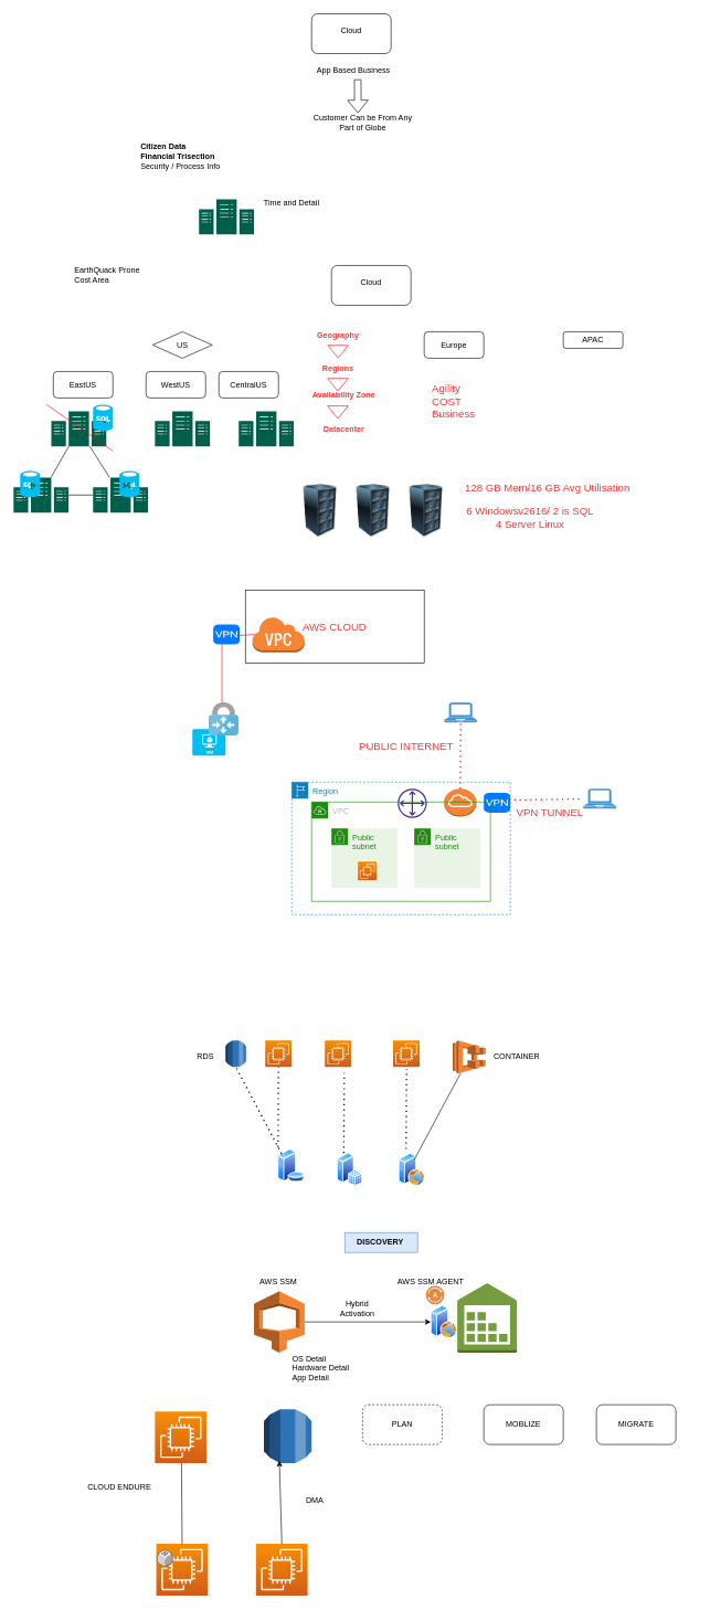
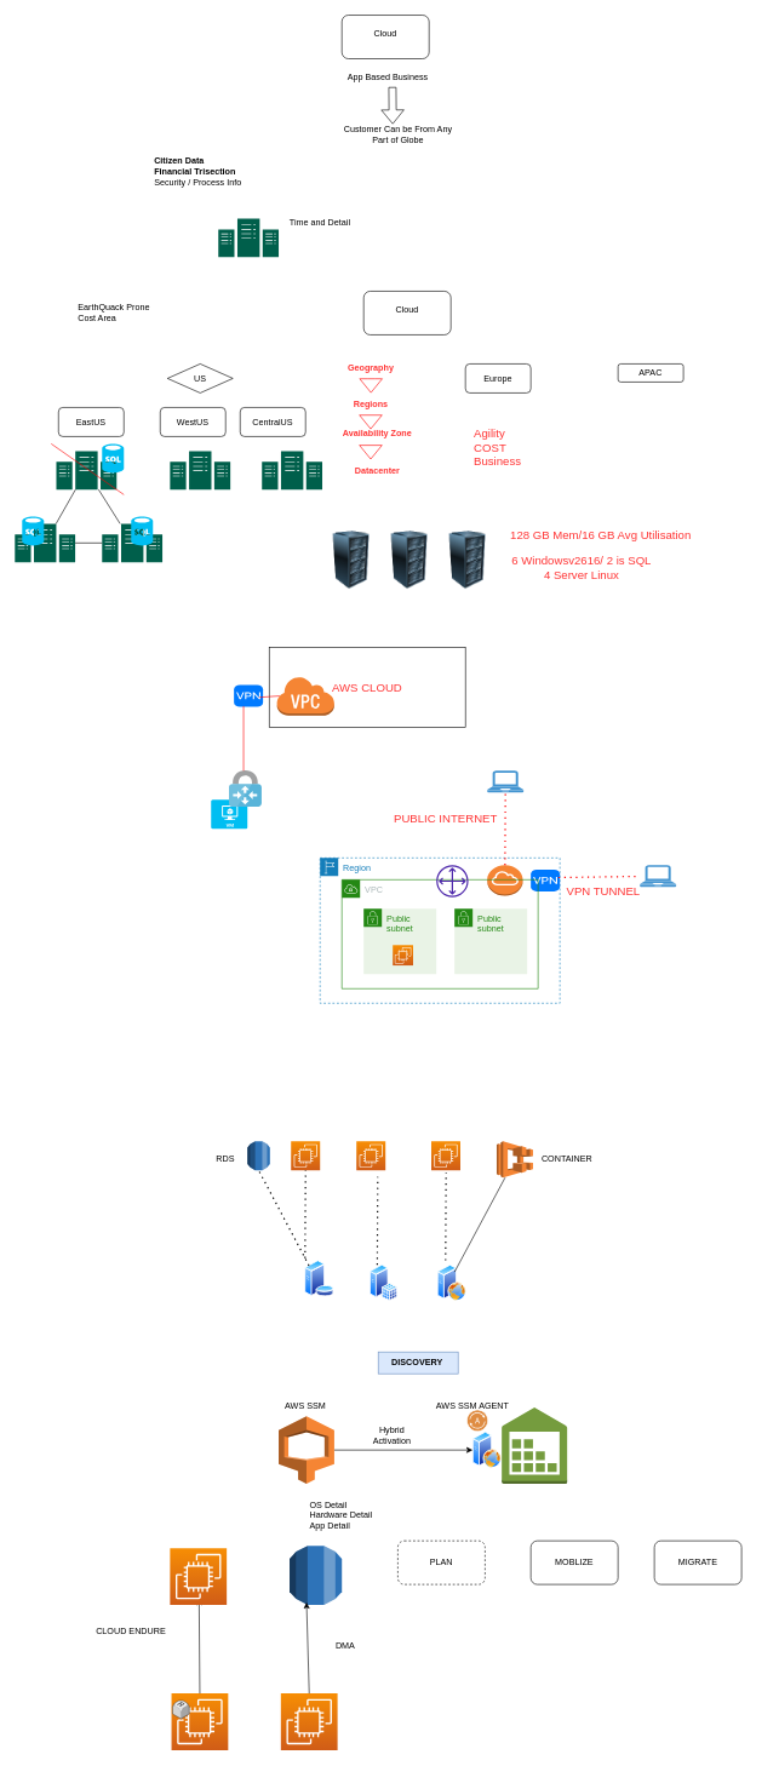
- <mxCell id="16" value="EarthQuack Prone&lt;br&gt;Cost Area&amp;nbsp;" style="text;html=1;strokeColor=none;fillColor=none;align=left;verticalAlign=middle;whiteSpace=wrap;rounded=0;fontSize=12;" parent="1" vertex="1"><mxGeometry x="110" y="400" width="120" height="30" as="geometry" /></mxCell>
+ <mxCell id="16" value="EarthQuack Prone&lt;br&gt;Cost Area&amp;nbsp;" style="text;html=1;strokeColor=none;fillColor=none;align=left;verticalAlign=middle;whiteSpace=wrap;rounded=0;fontSize=12;" parent="1" vertex="1"><mxGeometry x="105" y="415" width="120" height="30" as="geometry" /></mxCell>
- <mxCell id="38" value="Agility&lt;br&gt;COST&lt;br&gt;Business&amp;nbsp;" style="text;html=1;strokeColor=none;fillColor=none;align=left;verticalAlign=middle;whiteSpace=wrap;rounded=0;fontSize=16;fontColor=#FF3333;" parent="1" vertex="1"><mxGeometry x="650" y="590" width="220" height="30" as="geometry" /></mxCell>
+ <mxCell id="38" value="Agility&lt;br&gt;COST&lt;br&gt;Business&amp;nbsp;" style="text;html=1;strokeColor=none;fillColor=none;align=left;verticalAlign=middle;whiteSpace=wrap;rounded=0;fontSize=16;fontColor=#FF3333;" parent="1" vertex="1"><mxGeometry x="650" y="600" width="220" height="30" as="geometry" /></mxCell>
- <mxCell id="86" value="OS Detail&lt;br&gt;Hardware Detail&lt;br&gt;App Detail" style="text;html=1;strokeColor=none;fillColor=none;align=left;verticalAlign=middle;whiteSpace=wrap;rounded=0;" vertex="1" parent="1"><mxGeometry x="439" y="2050" width="160" height="30" as="geometry" /></mxCell>
+ <mxCell id="86" value="OS Detail&lt;br&gt;Hardware Detail&lt;br&gt;App Detail" style="text;html=1;strokeColor=none;fillColor=none;align=left;verticalAlign=middle;whiteSpace=wrap;rounded=0;" vertex="1" parent="1"><mxGeometry x="424" y="2070" width="160" height="30" as="geometry" /></mxCell>
